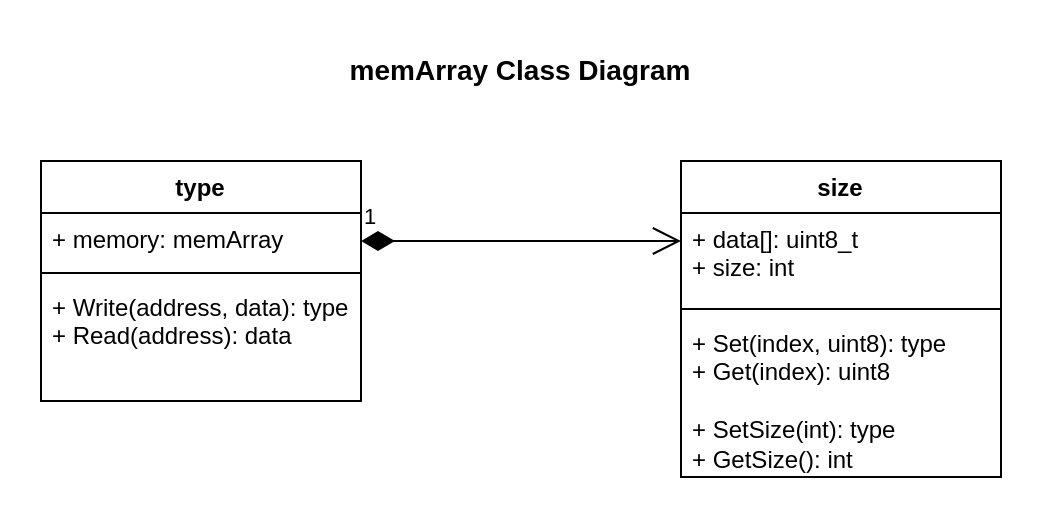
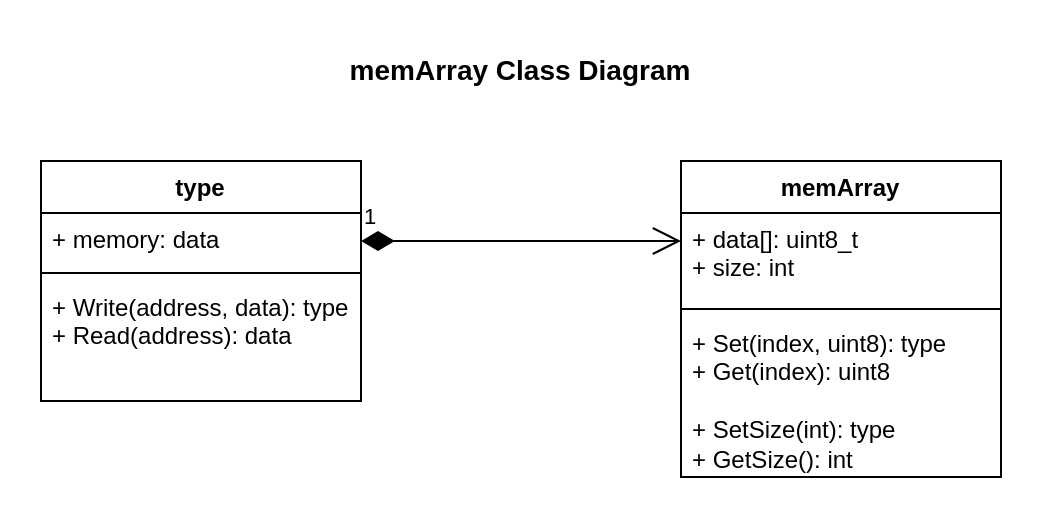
- <mxCell id="8" value="size" style="swimlane;fontStyle=1;align=center;verticalAlign=top;childLayout=stackLayout;horizontal=1;startSize=26;horizontalStack=0;resizeParent=1;resizeParentMax=0;resizeLast=0;collapsible=1;marginBottom=0;whiteSpace=wrap;html=1;" parent="1" vertex="1"><mxGeometry x="340" y="80" width="160" height="158" as="geometry" /></mxCell>
+ <mxCell id="8" value="memArray" style="swimlane;fontStyle=1;align=center;verticalAlign=top;childLayout=stackLayout;horizontal=1;startSize=26;horizontalStack=0;resizeParent=1;resizeParentMax=0;resizeLast=0;collapsible=1;marginBottom=0;whiteSpace=wrap;html=1;" parent="1" vertex="1"><mxGeometry x="340" y="80" width="160" height="158" as="geometry" /></mxCell>
- <mxCell id="3" value="+ memory: memArray" style="text;strokeColor=none;fillColor=none;align=left;verticalAlign=top;spacingLeft=4;spacingRight=4;overflow=hidden;rotatable=0;points=[[0,0.5],[1,0.5]];portConstraint=eastwest;whiteSpace=wrap;html=1;" parent="2" vertex="1"><mxGeometry y="26" width="160" height="26" as="geometry" /></mxCell>
+ <mxCell id="3" value="+ memory: data" style="text;strokeColor=none;fillColor=none;align=left;verticalAlign=top;spacingLeft=4;spacingRight=4;overflow=hidden;rotatable=0;points=[[0,0.5],[1,0.5]];portConstraint=eastwest;whiteSpace=wrap;html=1;" parent="2" vertex="1"><mxGeometry y="26" width="160" height="26" as="geometry" /></mxCell>
